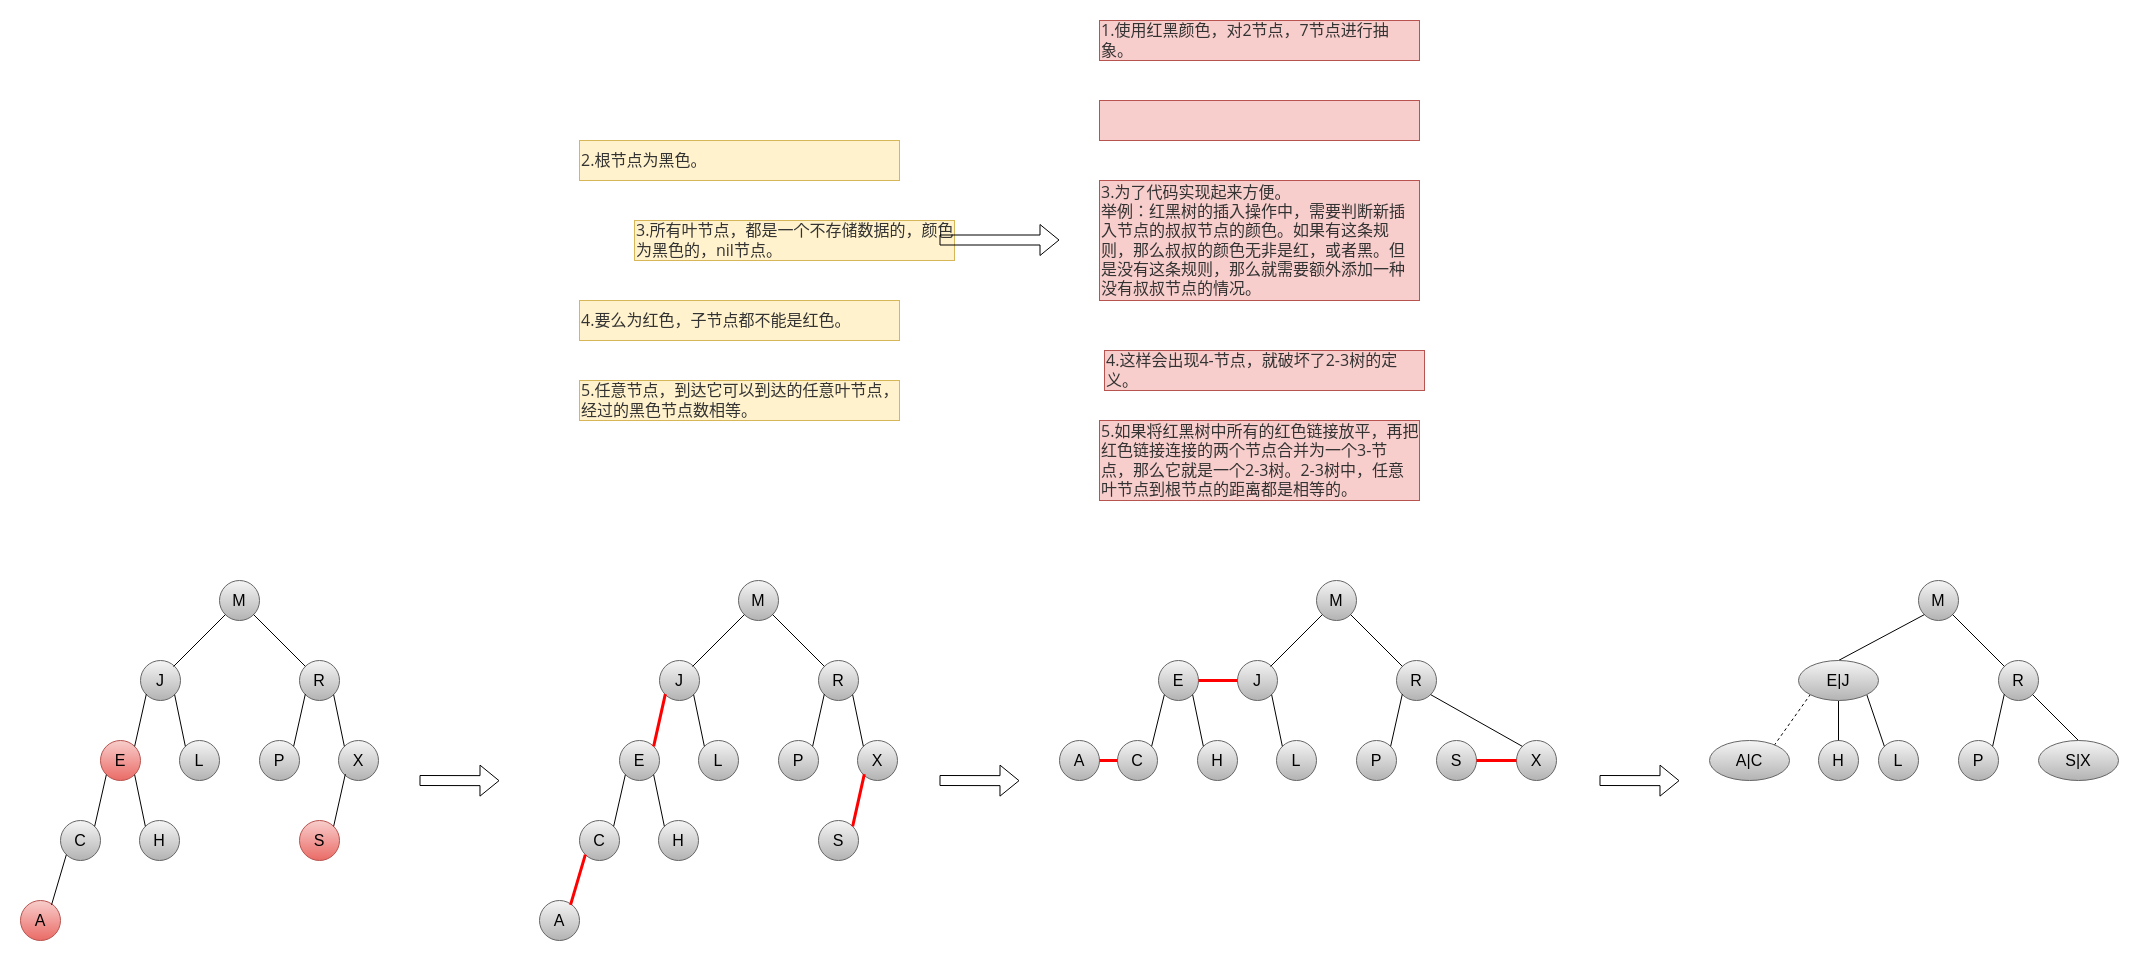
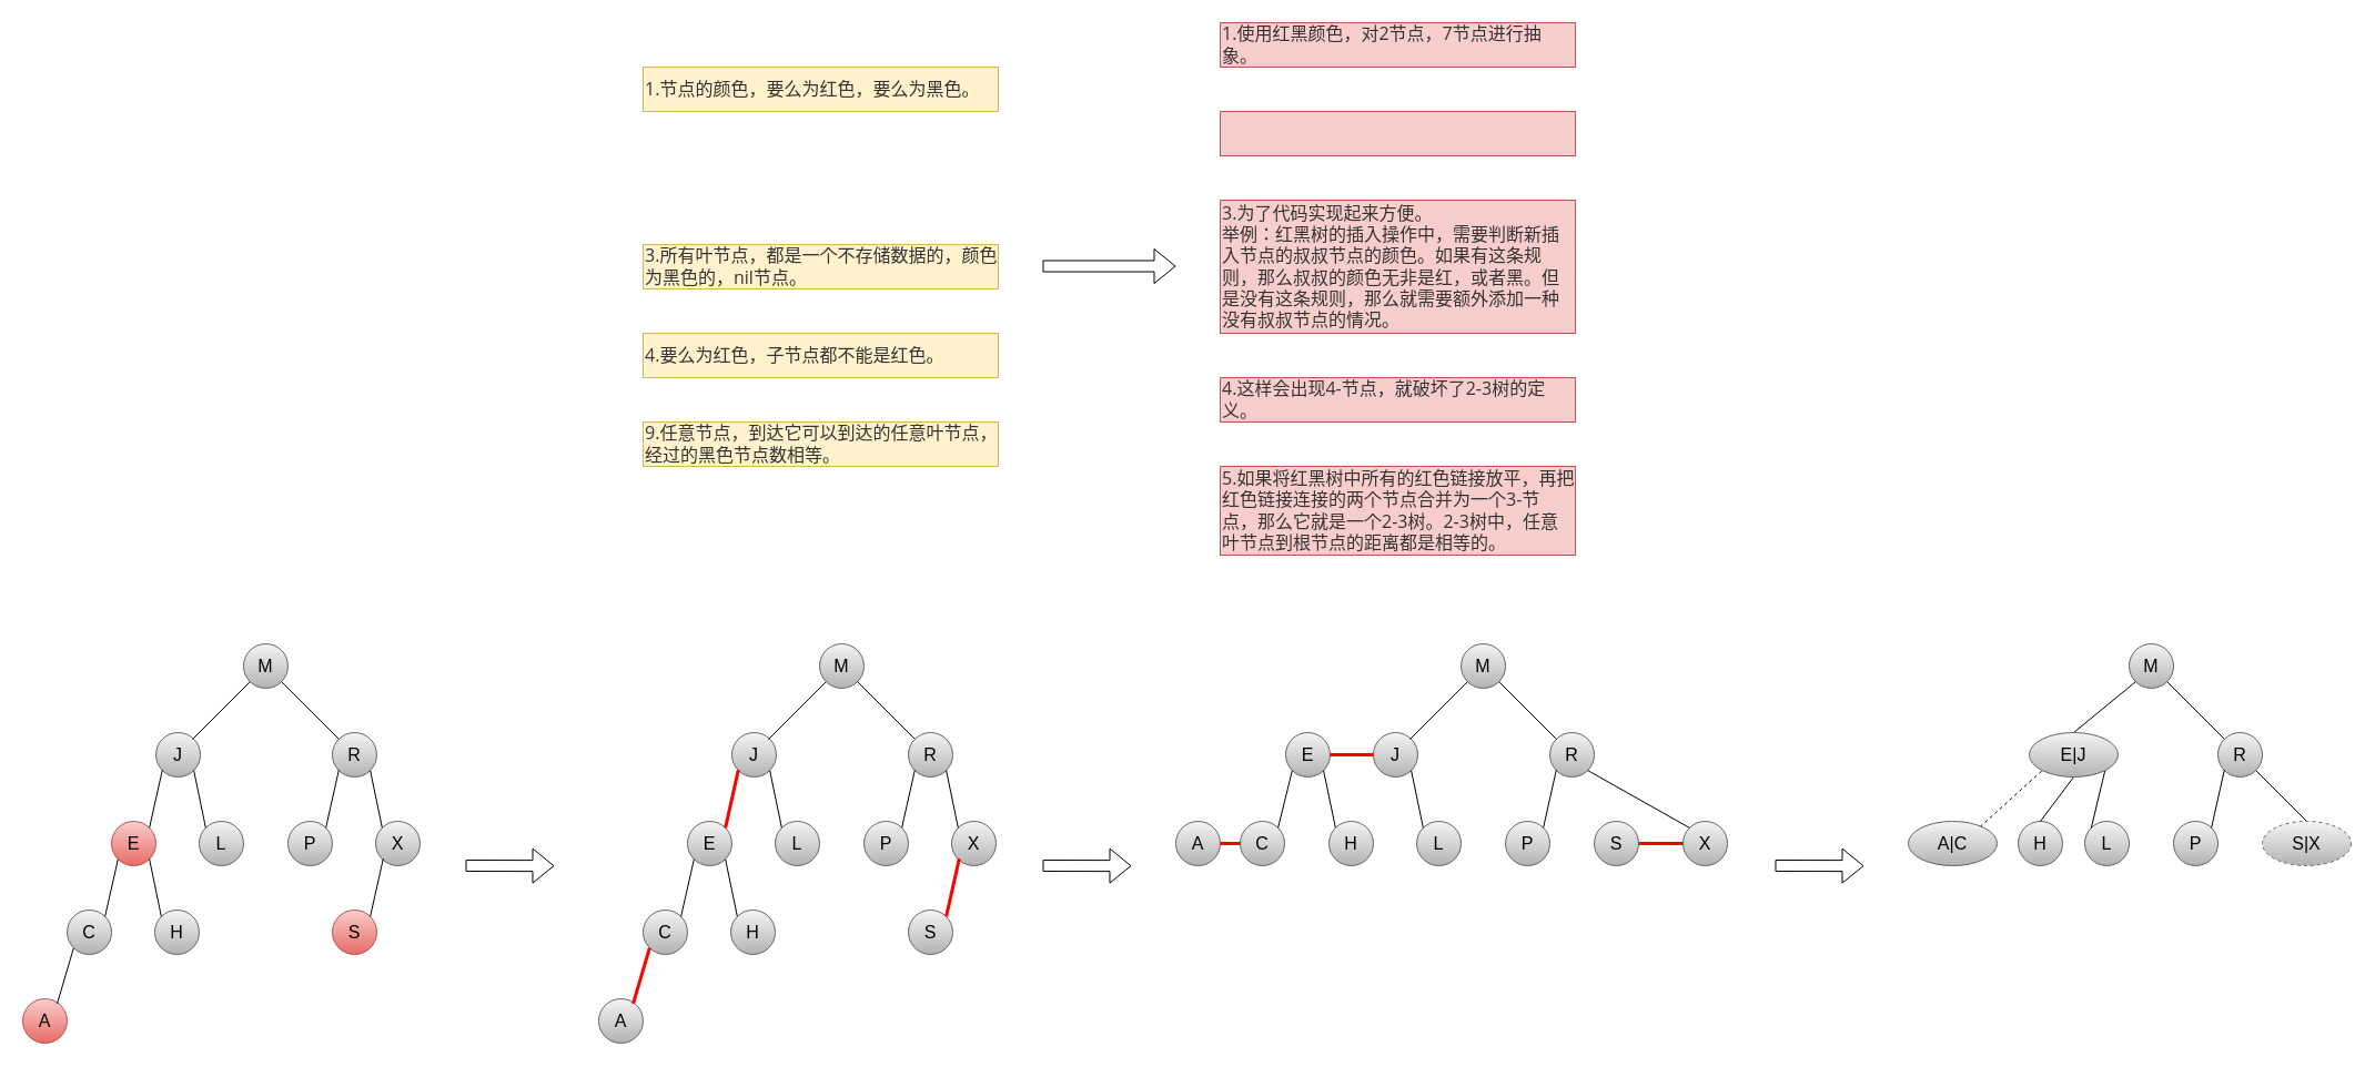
+ <mxCell id="2" value="&lt;span style=&quot;color: rgb(51, 51, 51); font-family: &amp;quot;open sans&amp;quot;, &amp;quot;clear sans&amp;quot;, &amp;quot;helvetica neue&amp;quot;, helvetica, arial, &amp;quot;segoe ui emoji&amp;quot;, sans-serif;&quot;&gt;1.节点的颜色，要么为红色，要么为黑色。&lt;/span&gt;" style="text;html=1;strokeColor=#d6b656;fillColor=#fff2cc;align=left;verticalAlign=middle;whiteSpace=wrap;rounded=0;fontSize=16;labelBackgroundColor=none;labelBorderColor=none;" vertex="1" parent="1"><mxGeometry x="579" y="60" width="320" height="40" as="geometry" /></mxCell>
- <mxCell id="3" value="&lt;span style=&quot;color: rgb(51, 51, 51); font-family: &amp;quot;open sans&amp;quot;, &amp;quot;clear sans&amp;quot;, &amp;quot;helvetica neue&amp;quot;, helvetica, arial, &amp;quot;segoe ui emoji&amp;quot;, sans-serif;&quot;&gt;2.根节点为黑色。&lt;/span&gt;" style="text;html=1;strokeColor=#d6b656;fillColor=#fff2cc;align=left;verticalAlign=middle;whiteSpace=wrap;rounded=0;fontSize=16;labelBackgroundColor=none;labelBorderColor=none;" vertex="1" parent="1"><mxGeometry x="579" y="140" width="320" height="40" as="geometry" /></mxCell>
- <mxCell id="4" value="&lt;span style=&quot;color: rgb(51 , 51 , 51) ; font-family: &amp;#34;open sans&amp;#34; , &amp;#34;clear sans&amp;#34; , &amp;#34;helvetica neue&amp;#34; , &amp;#34;helvetica&amp;#34; , &amp;#34;arial&amp;#34; , &amp;#34;segoe ui emoji&amp;#34; , sans-serif&quot;&gt;3.所有叶节点，都是一个不存储数据的，颜色为黑色的，nil节点。&lt;/span&gt;" style="text;html=1;strokeColor=#d6b656;fillColor=#fff2cc;align=left;verticalAlign=middle;whiteSpace=wrap;rounded=0;fontSize=16;labelBackgroundColor=none;labelBorderColor=none;" vertex="1" parent="1"><mxGeometry x="634" y="220" width="320" height="40" as="geometry" /></mxCell>
+ <mxCell id="4" value="&lt;span style=&quot;color: rgb(51 , 51 , 51) ; font-family: &amp;#34;open sans&amp;#34; , &amp;#34;clear sans&amp;#34; , &amp;#34;helvetica neue&amp;#34; , &amp;#34;helvetica&amp;#34; , &amp;#34;arial&amp;#34; , &amp;#34;segoe ui emoji&amp;#34; , sans-serif&quot;&gt;3.所有叶节点，都是一个不存储数据的，颜色为黑色的，nil节点。&lt;/span&gt;" style="text;html=1;strokeColor=#d6b656;fillColor=#fff2cc;align=left;verticalAlign=middle;whiteSpace=wrap;rounded=0;fontSize=16;labelBackgroundColor=none;labelBorderColor=none;" vertex="1" parent="1"><mxGeometry x="579" y="220" width="320" height="40" as="geometry" /></mxCell>
- <mxCell id="11" value="&lt;span style=&quot;color: rgb(51 , 51 , 51) ; font-family: &amp;#34;open sans&amp;#34; , &amp;#34;clear sans&amp;#34; , &amp;#34;helvetica neue&amp;#34; , &amp;#34;helvetica&amp;#34; , &amp;#34;arial&amp;#34; , &amp;#34;segoe ui emoji&amp;#34; , sans-serif&quot;&gt;4.这样会出现4-节点，就破坏了2-3树的定义。&lt;/span&gt;" style="text;html=1;strokeColor=#b85450;fillColor=#f8cecc;align=left;verticalAlign=middle;whiteSpace=wrap;rounded=0;fontSize=16;labelBackgroundColor=none;labelBorderColor=none;" vertex="1" parent="1"><mxGeometry x="1104" y="350" width="320" height="40" as="geometry" /></mxCell>
+ <mxCell id="11" value="&lt;span style=&quot;color: rgb(51 , 51 , 51) ; font-family: &amp;#34;open sans&amp;#34; , &amp;#34;clear sans&amp;#34; , &amp;#34;helvetica neue&amp;#34; , &amp;#34;helvetica&amp;#34; , &amp;#34;arial&amp;#34; , &amp;#34;segoe ui emoji&amp;#34; , sans-serif&quot;&gt;4.这样会出现4-节点，就破坏了2-3树的定义。&lt;/span&gt;" style="text;html=1;strokeColor=#b85450;fillColor=#f8cecc;align=left;verticalAlign=middle;whiteSpace=wrap;rounded=0;fontSize=16;labelBackgroundColor=none;labelBorderColor=none;" vertex="1" parent="1"><mxGeometry x="1099" y="340" width="320" height="40" as="geometry" /></mxCell>
- <mxCell id="6" value="&lt;span style=&quot;color: rgb(51 , 51 , 51) ; font-family: &amp;#34;open sans&amp;#34; , &amp;#34;clear sans&amp;#34; , &amp;#34;helvetica neue&amp;#34; , &amp;#34;helvetica&amp;#34; , &amp;#34;arial&amp;#34; , &amp;#34;segoe ui emoji&amp;#34; , sans-serif&quot;&gt;5.任意节点，到达它可以到达的任意叶节点，经过的黑色节点数相等。&lt;/span&gt;" style="text;html=1;strokeColor=#d6b656;fillColor=#fff2cc;align=left;verticalAlign=middle;whiteSpace=wrap;rounded=0;fontSize=16;labelBackgroundColor=none;labelBorderColor=none;" vertex="1" parent="1"><mxGeometry x="579" y="380" width="320" height="40" as="geometry" /></mxCell>
+ <mxCell id="6" value="&lt;span style=&quot;color: rgb(51 , 51 , 51) ; font-family: &amp;#34;open sans&amp;#34; , &amp;#34;clear sans&amp;#34; , &amp;#34;helvetica neue&amp;#34; , &amp;#34;helvetica&amp;#34; , &amp;#34;arial&amp;#34; , &amp;#34;segoe ui emoji&amp;#34; , sans-serif&quot;&gt;9.任意节点，到达它可以到达的任意叶节点，经过的黑色节点数相等。&lt;/span&gt;" style="text;html=1;strokeColor=#d6b656;fillColor=#fff2cc;align=left;verticalAlign=middle;whiteSpace=wrap;rounded=0;fontSize=16;labelBackgroundColor=none;labelBorderColor=none;" vertex="1" parent="1"><mxGeometry x="579" y="380" width="320" height="40" as="geometry" /></mxCell>
- <mxCell id="88" value="E|J" style="ellipse;whiteSpace=wrap;html=1;labelBackgroundColor=none;fillColor=#f5f5f5;fontSize=16;align=center;gradientColor=#b3b3b3;strokeColor=#666666;" vertex="1" parent="1"><mxGeometry x="1798" y="660" width="80" height="40" as="geometry" /></mxCell>
+ <mxCell id="88" value="E|J" style="ellipse;whiteSpace=wrap;html=1;labelBackgroundColor=none;fillColor=#f5f5f5;fontSize=16;align=center;gradientColor=#b3b3b3;strokeColor=#666666;" vertex="1" parent="1"><mxGeometry x="1828" y="660" width="80" height="40" as="geometry" /></mxCell>
- <mxCell id="89" value="A|C" style="ellipse;whiteSpace=wrap;html=1;labelBackgroundColor=none;fillColor=#f5f5f5;fontSize=16;align=center;gradientColor=#b3b3b3;strokeColor=#666666;" vertex="1" parent="1"><mxGeometry x="1709" y="740" width="80" height="40" as="geometry" /></mxCell>
+ <mxCell id="89" value="A|C" style="ellipse;whiteSpace=wrap;html=1;labelBackgroundColor=none;fillColor=#f5f5f5;fontSize=16;align=center;gradientColor=#b3b3b3;strokeColor=#666666;" vertex="1" parent="1"><mxGeometry x="1719" y="740" width="80" height="40" as="geometry" /></mxCell>
- <mxCell id="90" value="S|X" style="ellipse;whiteSpace=wrap;html=1;labelBackgroundColor=none;fillColor=#f5f5f5;fontSize=16;align=center;gradientColor=#b3b3b3;strokeColor=#666666;" vertex="1" parent="1"><mxGeometry x="2038" y="740" width="80" height="40" as="geometry" /></mxCell>
+ <mxCell id="90" value="S|X" style="ellipse;whiteSpace=wrap;html=1;labelBackgroundColor=none;fillColor=#f5f5f5;fontSize=16;align=center;gradientColor=#b3b3b3;strokeColor=#666666;dashed=1;" vertex="1" parent="1"><mxGeometry x="2038" y="740" width="80" height="40" as="geometry" /></mxCell>
